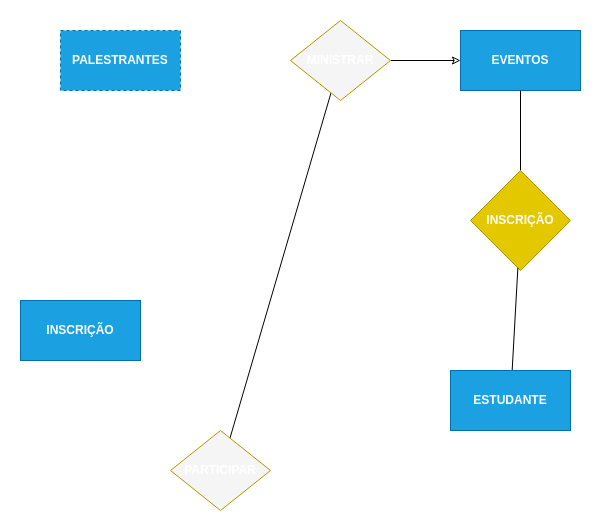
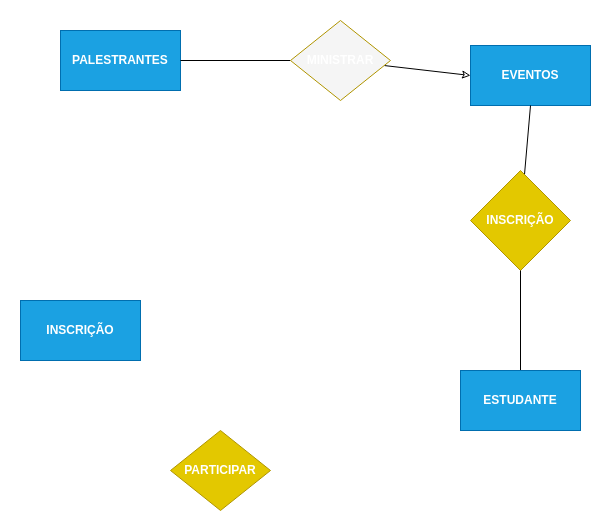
- <mxCell id="2" value="&lt;b&gt;PALESTRANTES&lt;/b&gt;" style="rounded=0;whiteSpace=wrap;html=1;fillColor=#1ba1e2;fontColor=#ffffff;strokeColor=#006EAF;dashed=1;" vertex="1" parent="1"><mxGeometry x="60" y="30" width="120" height="60" as="geometry" /></mxCell>
+ <mxCell id="2" value="&lt;b&gt;PALESTRANTES&lt;/b&gt;" style="rounded=0;whiteSpace=wrap;html=1;fillColor=#1ba1e2;fontColor=#ffffff;strokeColor=#006EAF;" vertex="1" parent="1"><mxGeometry x="60" y="30" width="120" height="60" as="geometry" /></mxCell>
- <mxCell id="3" value="&lt;b&gt;EVENTOS&lt;/b&gt;" style="rounded=0;whiteSpace=wrap;html=1;fillColor=#1ba1e2;fontColor=#ffffff;strokeColor=#006EAF;" vertex="1" parent="1"><mxGeometry x="460" y="30" width="120" height="60" as="geometry" /></mxCell>
+ <mxCell id="3" value="&lt;b&gt;EVENTOS&lt;/b&gt;" style="rounded=0;whiteSpace=wrap;html=1;fillColor=#1ba1e2;fontColor=#ffffff;strokeColor=#006EAF;" vertex="1" parent="1"><mxGeometry x="470" y="45" width="120" height="60" as="geometry" /></mxCell>
- <mxCell id="9" style="edgeStyle=none;html=1;fontColor=#FFFFFF;endArrow=none;endFill=0;" edge="1" parent="1" source="11" target="12"><mxGeometry relative="1" as="geometry" /></mxCell>
+ <mxCell id="9" style="edgeStyle=none;html=1;entryX=1;entryY=0.5;entryDx=0;entryDy=0;fontColor=#FFFFFF;endArrow=none;endFill=0;" edge="1" parent="1" source="11" target="2"><mxGeometry relative="1" as="geometry" /></mxCell>
- <mxCell id="8" value="&lt;b&gt;ESTUDANTE&lt;/b&gt;" style="rounded=0;whiteSpace=wrap;html=1;fillColor=#1ba1e2;fontColor=#ffffff;strokeColor=#006EAF;" vertex="1" parent="1"><mxGeometry x="450" y="370" width="120" height="60" as="geometry" /></mxCell>
+ <mxCell id="8" value="&lt;b&gt;ESTUDANTE&lt;/b&gt;" style="rounded=0;whiteSpace=wrap;html=1;fillColor=#1ba1e2;fontColor=#ffffff;strokeColor=#006EAF;" vertex="1" parent="1"><mxGeometry x="460" y="370" width="120" height="60" as="geometry" /></mxCell>
- <mxCell id="12" value="&lt;b&gt;&lt;font color=&quot;#ffffff&quot;&gt;PARTICIPAR&lt;/font&gt;&lt;/b&gt;" style="rhombus;whiteSpace=wrap;html=1;fontColor=#000000;fillColor=#f5f5f5;strokeColor=#B09500;" vertex="1" parent="1"><mxGeometry x="170" y="430" width="100" height="80" as="geometry" /></mxCell>
+ <mxCell id="12" value="&lt;b&gt;&lt;font color=&quot;#ffffff&quot;&gt;PARTICIPAR&lt;/font&gt;&lt;/b&gt;" style="rhombus;whiteSpace=wrap;html=1;fontColor=#000000;fillColor=#e3c800;strokeColor=#B09500;" vertex="1" parent="1"><mxGeometry x="170" y="430" width="100" height="80" as="geometry" /></mxCell>
